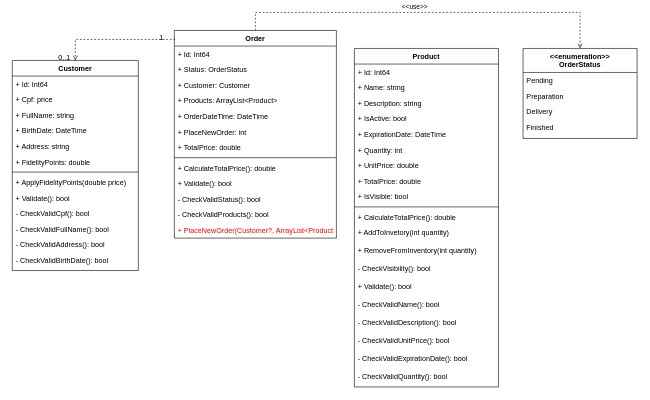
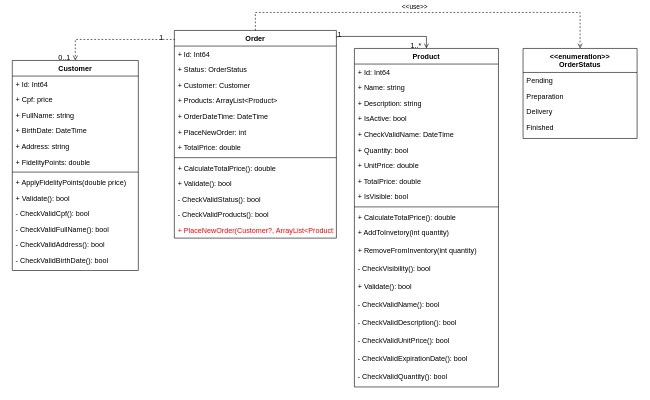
+ <mxCell id="37" value="" style="endArrow=open;shadow=0;strokeWidth=1;rounded=0;endFill=1;edgeStyle=elbowEdgeStyle;elbow=vertical;exitX=1.002;exitY=0.035;exitDx=0;exitDy=0;exitPerimeter=0;entryX=0.5;entryY=0;entryDx=0;entryDy=0;" parent="1" source="23" target="2" edge="1"><mxGeometry x="0.5" y="41" relative="1" as="geometry"><mxPoint x="460" y="70" as="sourcePoint" /><mxPoint x="630" y="60" as="targetPoint" /><mxPoint x="-40" y="32" as="offset" /><Array as="points"><mxPoint x="560" y="60" /></Array></mxGeometry></mxCell>
+ <mxCell id="38" value="1" style="resizable=0;align=left;verticalAlign=bottom;labelBackgroundColor=none;fontSize=12;" parent="37" connectable="0" vertex="1"><mxGeometry x="-1" relative="1" as="geometry"><mxPoint y="4" as="offset" /></mxGeometry></mxCell>
+ <mxCell id="39" value="1..*" style="resizable=0;align=right;verticalAlign=bottom;labelBackgroundColor=none;fontSize=12;" parent="37" connectable="0" vertex="1"><mxGeometry x="1" relative="1" as="geometry"><mxPoint x="-7" y="4" as="offset" /></mxGeometry></mxCell>
- <mxCell id="7" value="+ ExpirationDate: DateTime" style="text;align=left;verticalAlign=top;spacingLeft=4;spacingRight=4;overflow=hidden;rotatable=0;points=[[0,0.5],[1,0.5]];portConstraint=eastwest;rounded=0;shadow=0;html=0;" vertex="1" parent="2"><mxGeometry y="130" width="240" height="26" as="geometry" /></mxCell>
+ <mxCell id="7" value="+ CheckValidName: DateTime" style="text;align=left;verticalAlign=top;spacingLeft=4;spacingRight=4;overflow=hidden;rotatable=0;points=[[0,0.5],[1,0.5]];portConstraint=eastwest;rounded=0;shadow=0;html=0;" vertex="1" parent="2"><mxGeometry y="130" width="240" height="26" as="geometry" /></mxCell>
- <mxCell id="8" value="+ Quantity: int" style="text;align=left;verticalAlign=top;spacingLeft=4;spacingRight=4;overflow=hidden;rotatable=0;points=[[0,0.5],[1,0.5]];portConstraint=eastwest;rounded=0;shadow=0;html=0;" parent="2" vertex="1"><mxGeometry y="156" width="240" height="26" as="geometry" /></mxCell>
+ <mxCell id="8" value="+ Quantity: bool" style="text;align=left;verticalAlign=top;spacingLeft=4;spacingRight=4;overflow=hidden;rotatable=0;points=[[0,0.5],[1,0.5]];portConstraint=eastwest;rounded=0;shadow=0;html=0;" parent="2" vertex="1"><mxGeometry y="156" width="240" height="26" as="geometry" /></mxCell>
